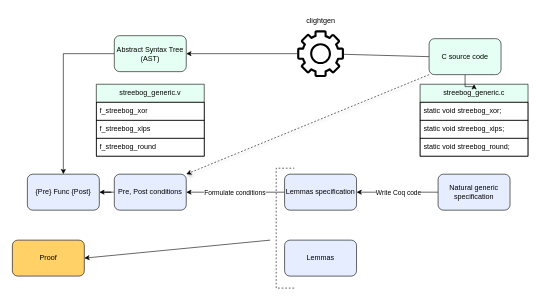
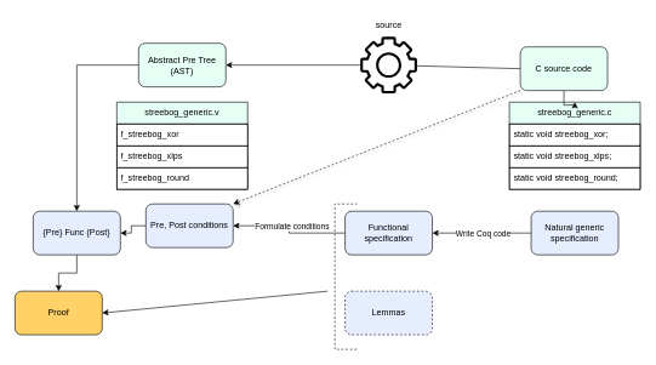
- <mxCell id="4" value="clightgen" style="text;html=1;align=center;verticalAlign=middle;resizable=0;points=[];autosize=1;strokeColor=none;fillColor=none;" parent="1" vertex="1"><mxGeometry x="499" y="20" width="70" height="30" as="geometry" /></mxCell>
+ <mxCell id="4" value="source" style="text;html=1;align=center;verticalAlign=middle;resizable=0;points=[];autosize=1;strokeColor=none;fillColor=none;" parent="1" vertex="1"><mxGeometry x="499" y="20" width="70" height="30" as="geometry" /></mxCell>
- <mxCell id="25" value="Abstract Syntax Tree&lt;br&gt;(AST)" style="rounded=1;whiteSpace=wrap;html=1;fillColor=#E6FFF5;strokeColor=#000000;" vertex="1" parent="1"><mxGeometry x="190" y="59" width="120" height="60" as="geometry" /></mxCell>
+ <mxCell id="25" value="Abstract Pre Tree&lt;br&gt;(AST)" style="rounded=1;whiteSpace=wrap;html=1;fillColor=#E6FFF5;strokeColor=#000000;" vertex="1" parent="1"><mxGeometry x="190" y="59" width="120" height="60" as="geometry" /></mxCell>
- <mxCell id="6" value="Pre,&amp;nbsp;&lt;span style=&quot;background-color: transparent; color: light-dark(rgb(0, 0, 0), rgb(255, 255, 255));&quot;&gt;Post conditions&lt;/span&gt;" style="rounded=1;whiteSpace=wrap;html=1;fillColor=#E5EDFF;strokeColor=#000000;" vertex="1" parent="1"><mxGeometry x="190" y="290" width="120" height="60" as="geometry" /></mxCell>
+ <mxCell id="6" value="Pre,&amp;nbsp;&lt;span style=&quot;background-color: transparent; color: light-dark(rgb(0, 0, 0), rgb(255, 255, 255));&quot;&gt;Post conditions&lt;/span&gt;" style="rounded=1;whiteSpace=wrap;html=1;fillColor=#E5EDFF;strokeColor=#000000;" vertex="1" parent="1"><mxGeometry x="200" y="280" width="120" height="60" as="geometry" /></mxCell>
- <mxCell id="12" value="Lemmas specification" style="rounded=1;whiteSpace=wrap;html=1;fillColor=#E5EDFF;strokeColor=#000000;" vertex="1" parent="1"><mxGeometry x="474" y="290" width="120" height="60" as="geometry" /></mxCell>
+ <mxCell id="12" value="Functional specification" style="rounded=1;whiteSpace=wrap;html=1;fillColor=#E5EDFF;strokeColor=#000000;" vertex="1" parent="1"><mxGeometry x="474" y="290" width="120" height="60" as="geometry" /></mxCell>
+ <mxCell id="14" style="edgeStyle=orthogonalEdgeStyle;rounded=0;orthogonalLoop=1;jettySize=auto;html=1;strokeColor=#000000;" edge="1" parent="1" source="15" target="30"><mxGeometry relative="1" as="geometry" /></mxCell>
- <mxCell id="13" value="Lemmas" style="rounded=1;whiteSpace=wrap;html=1;fillColor=#E5EDFF;strokeColor=#000000;" vertex="1" parent="1"><mxGeometry x="474" y="400" width="120" height="60" as="geometry" /></mxCell>
+ <mxCell id="13" value="Lemmas" style="rounded=1;whiteSpace=wrap;html=1;fillColor=#E5EDFF;strokeColor=#000000;dashed=1;" vertex="1" parent="1"><mxGeometry x="474" y="400" width="120" height="60" as="geometry" /></mxCell>
